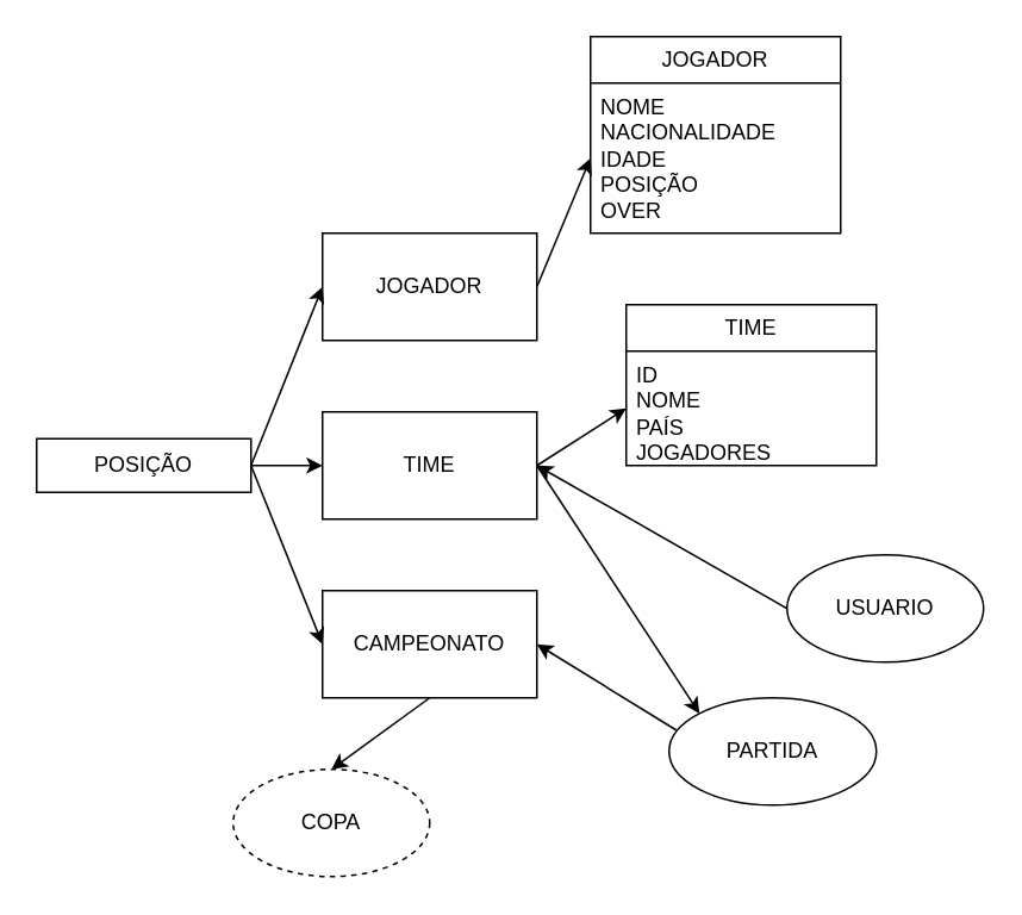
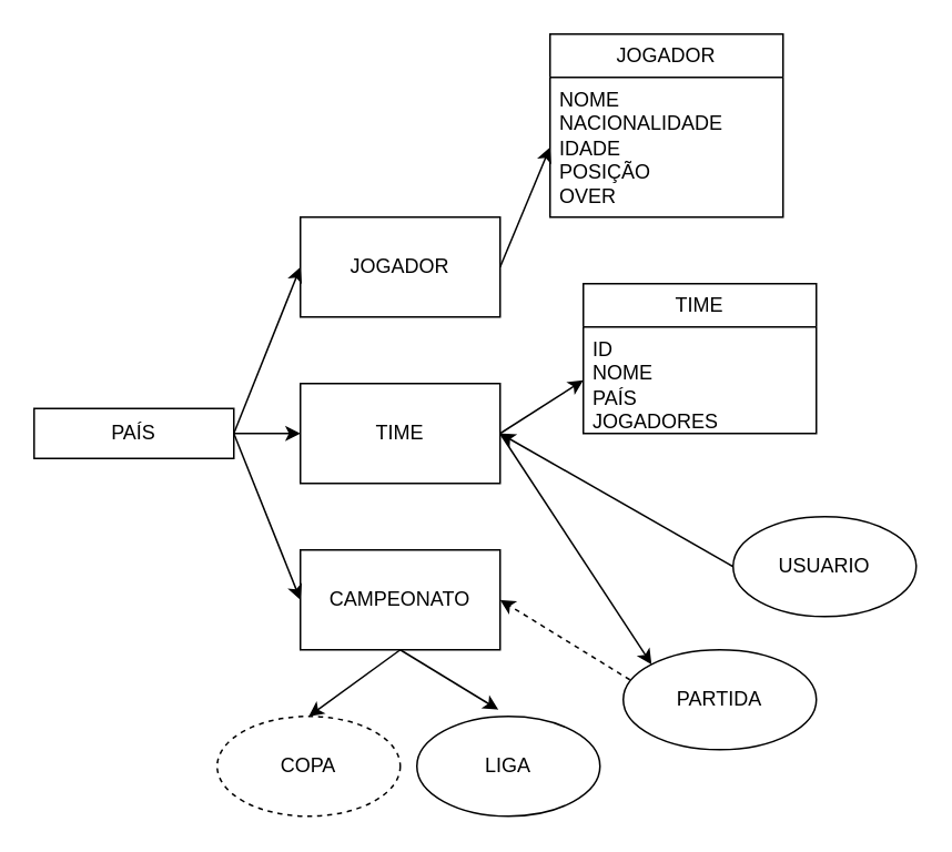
- <mxCell id="2" value="POSIÇÃO" style="rounded=0;whiteSpace=wrap;html=1;" vertex="1" parent="1"><mxGeometry x="20" y="245" width="120" height="30" as="geometry" /></mxCell>
+ <mxCell id="2" value="PAÍS" style="rounded=0;whiteSpace=wrap;html=1;" vertex="1" parent="1"><mxGeometry x="20" y="245" width="120" height="30" as="geometry" /></mxCell>
- <mxCell id="21" value="" style="endArrow=classic;html=1;rounded=0;exitX=0.034;exitY=0.3;exitDx=0;exitDy=0;exitPerimeter=0;entryX=1;entryY=0.5;entryDx=0;entryDy=0;" edge="1" parent="1" source="12" target="5"><mxGeometry width="50" height="50" relative="1" as="geometry"><mxPoint x="370" y="340" as="sourcePoint" /><mxPoint x="420" y="290" as="targetPoint" /></mxGeometry></mxCell>
+ <mxCell id="21" value="" style="endArrow=classic;html=1;rounded=0;exitX=0.034;exitY=0.3;exitDx=0;exitDy=0;exitPerimeter=0;entryX=1;entryY=0.5;entryDx=0;entryDy=0;dashed=1;" edge="1" parent="1" source="12" target="5"><mxGeometry width="50" height="50" relative="1" as="geometry"><mxPoint x="370" y="340" as="sourcePoint" /><mxPoint x="420" y="290" as="targetPoint" /></mxGeometry></mxCell>
+ <mxCell id="23" value="" style="endArrow=classic;html=1;rounded=0;exitX=0.5;exitY=1;exitDx=0;exitDy=0;entryX=0.445;entryY=-0.067;entryDx=0;entryDy=0;entryPerimeter=0;" edge="1" parent="1" source="5" target="11"><mxGeometry width="50" height="50" relative="1" as="geometry"><mxPoint x="370" y="340" as="sourcePoint" /><mxPoint x="420" y="290" as="targetPoint" /></mxGeometry></mxCell>
+ <mxCell id="11" value="LIGA" style="ellipse;whiteSpace=wrap;html=1;" vertex="1" parent="1"><mxGeometry x="250" y="430" width="110" height="60" as="geometry" /></mxCell>
